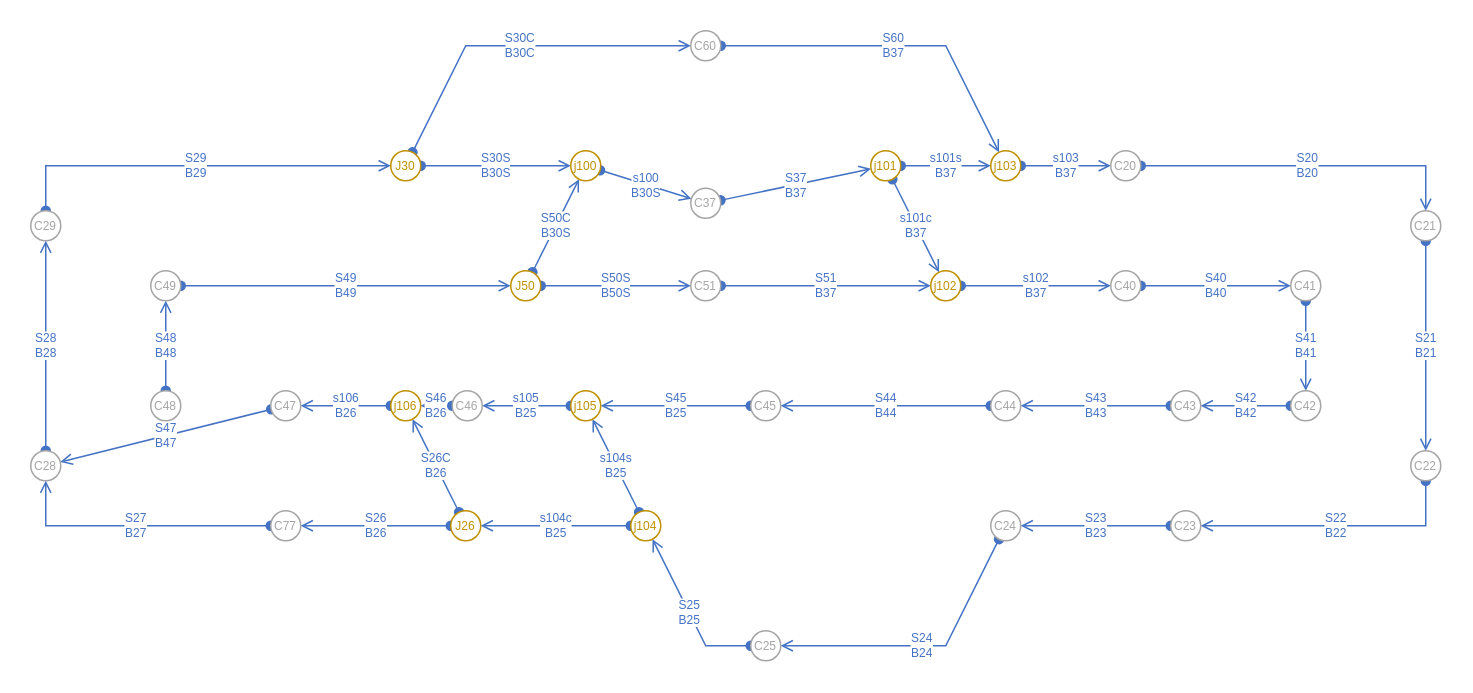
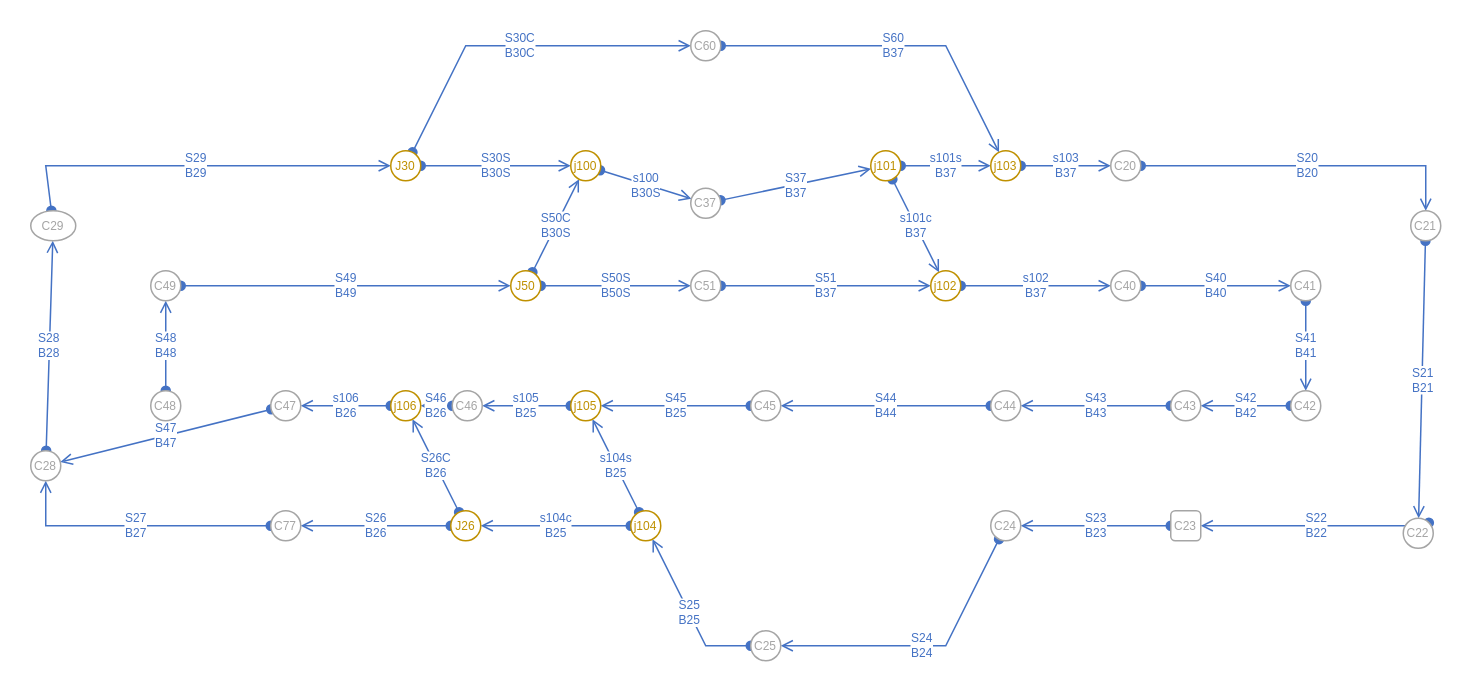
- <mxCell id="39" value="C29" style="ellipse;whiteSpace=wrap;html=1;aspect=fixed;fontSize=8;fontColor=#A5A5A5;strokeColor=#A5A5A5;" parent="1" vertex="1"><mxGeometry x="20" y="140" width="20" height="20" as="geometry" /></mxCell>
+ <mxCell id="39" value="C29" style="ellipse;whiteSpace=wrap;html=1;aspect=fixed;fontSize=8;fontColor=#A5A5A5;strokeColor=#A5A5A5;" parent="1" vertex="1"><mxGeometry x="20" y="140" width="30" height="20" as="geometry" /></mxCell>
- <mxCell id="60" value="C22" style="ellipse;whiteSpace=wrap;html=1;aspect=fixed;fontSize=8;fontColor=#A5A5A5;strokeColor=#A5A5A5;" parent="1" vertex="1"><mxGeometry x="940" y="300" width="20" height="20" as="geometry" /></mxCell>
+ <mxCell id="60" value="C22" style="ellipse;whiteSpace=wrap;html=1;aspect=fixed;fontSize=8;fontColor=#A5A5A5;strokeColor=#A5A5A5;" parent="1" vertex="1"><mxGeometry x="935" y="345" width="20" height="20" as="geometry" /></mxCell>
- <mxCell id="61" value="C23" style="ellipse;whiteSpace=wrap;html=1;aspect=fixed;fontSize=8;fontColor=#A5A5A5;strokeColor=#A5A5A5;" parent="1" vertex="1"><mxGeometry x="780" y="340" width="20" height="20" as="geometry" /></mxCell>
+ <mxCell id="61" value="C23" style="whiteSpace=wrap;html=1;aspect=fixed;fontSize=8;fontColor=#A5A5A5;strokeColor=#A5A5A5;rounded=1;" parent="1" vertex="1"><mxGeometry x="780" y="340" width="20" height="20" as="geometry" /></mxCell>
